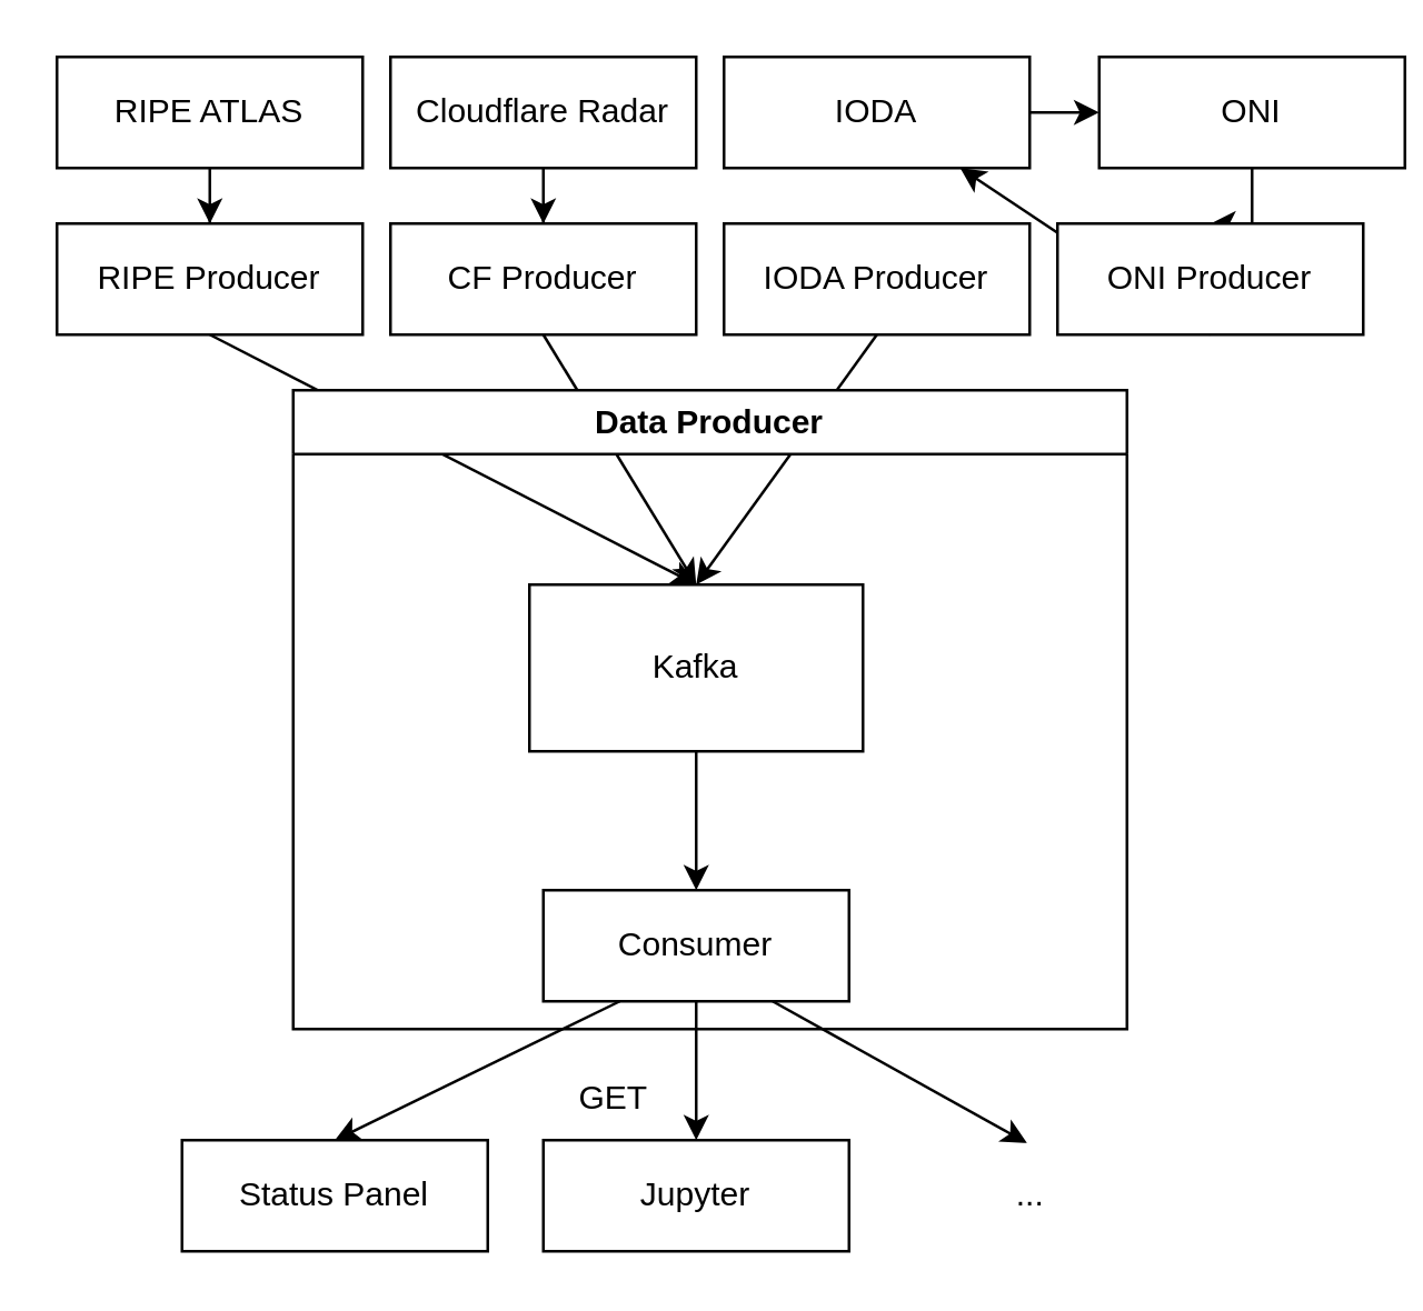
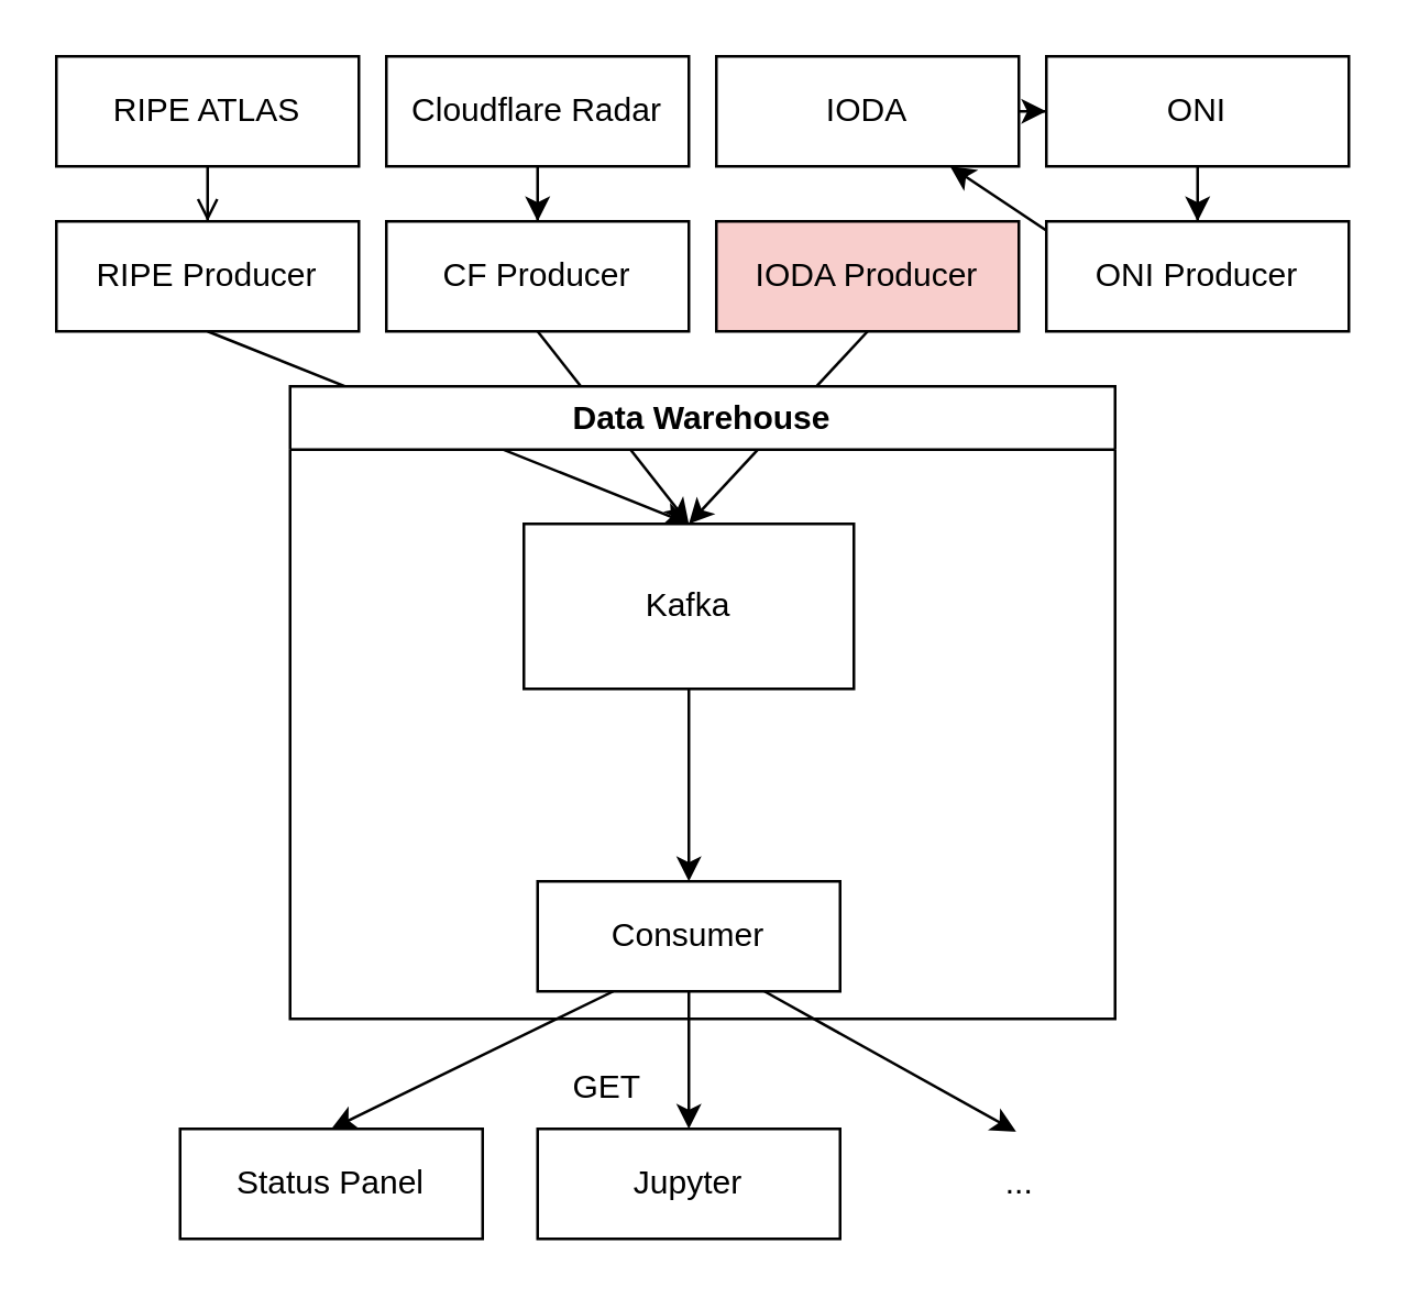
- <mxCell id="9" value="ONI" style="rounded=0;whiteSpace=wrap;html=1;" vertex="1" parent="1"><mxGeometry x="395" y="20" width="110" height="40" as="geometry" /></mxCell>
+ <mxCell id="9" value="ONI" style="rounded=0;whiteSpace=wrap;html=1;" vertex="1" parent="1"><mxGeometry x="380" y="20" width="110" height="40" as="geometry" /></mxCell>
- <mxCell id="2" value="" style="edgeStyle=orthogonalEdgeStyle;rounded=0;orthogonalLoop=1;jettySize=auto;html=1;" edge="1" parent="1" source="3" target="11"><mxGeometry relative="1" as="geometry" /></mxCell>
+ <mxCell id="2" value="" style="edgeStyle=orthogonalEdgeStyle;rounded=0;orthogonalLoop=1;jettySize=auto;html=1;endArrow=open;" edge="1" parent="1" source="3" target="11"><mxGeometry relative="1" as="geometry" /></mxCell>
- <mxCell id="15" value="IODA Producer" style="rounded=0;whiteSpace=wrap;html=1;" vertex="1" parent="1"><mxGeometry x="260" y="80" width="110" height="40" as="geometry" /></mxCell>
+ <mxCell id="15" value="IODA Producer" style="rounded=0;whiteSpace=wrap;html=1;fillColor=#f8cecc;" vertex="1" parent="1"><mxGeometry x="260" y="80" width="110" height="40" as="geometry" /></mxCell>
- <mxCell id="18" value="Data Producer" style="swimlane;whiteSpace=wrap;html=1;align=center;" vertex="1" parent="1"><mxGeometry x="105" y="140" width="300" height="230" as="geometry"><mxRectangle x="110" y="260" width="130" height="30" as="alternateBounds" /></mxGeometry></mxCell>
+ <mxCell id="18" value="Data Warehouse" style="swimlane;whiteSpace=wrap;html=1;align=center;" vertex="1" parent="1"><mxGeometry x="105" y="140" width="300" height="230" as="geometry"><mxRectangle x="110" y="260" width="130" height="30" as="alternateBounds" /></mxGeometry></mxCell>
- <mxCell id="20" value="Kafka" style="rounded=0;whiteSpace=wrap;html=1;" vertex="1" parent="18"><mxGeometry x="85" y="70" width="120" height="60" as="geometry" /></mxCell>
+ <mxCell id="20" value="Kafka" style="rounded=0;whiteSpace=wrap;html=1;" vertex="1" parent="18"><mxGeometry x="85" y="50" width="120" height="60" as="geometry" /></mxCell>
